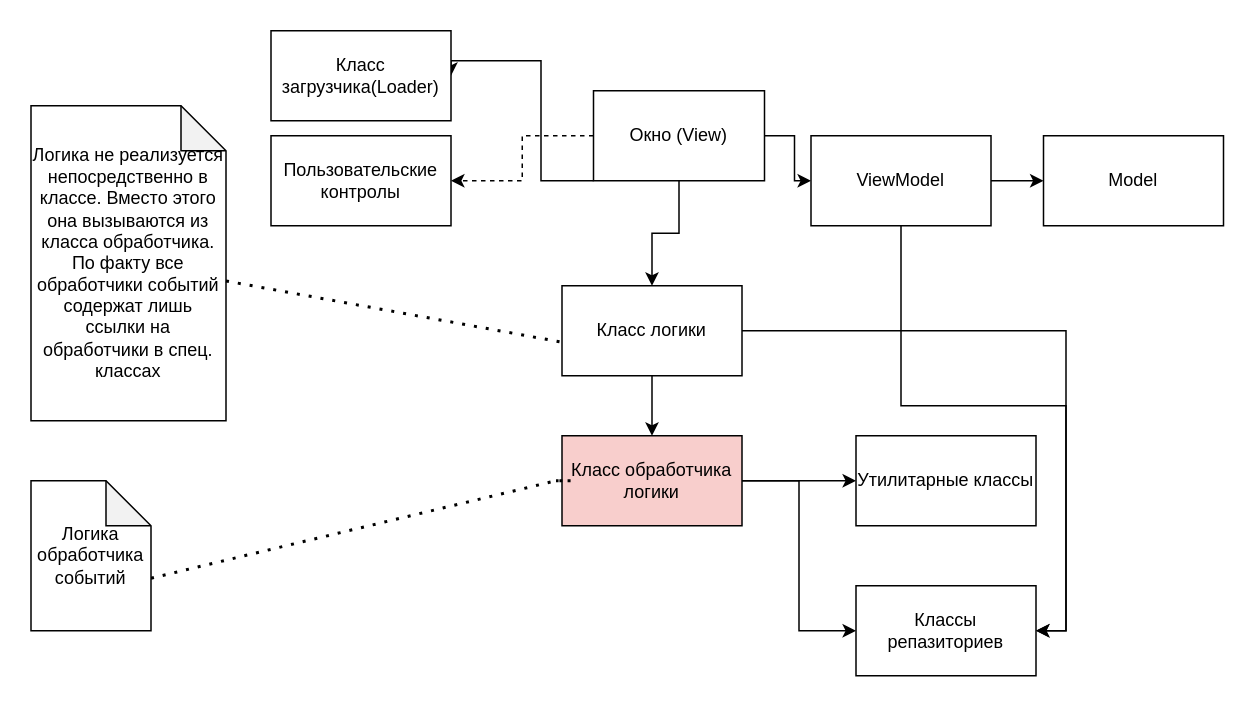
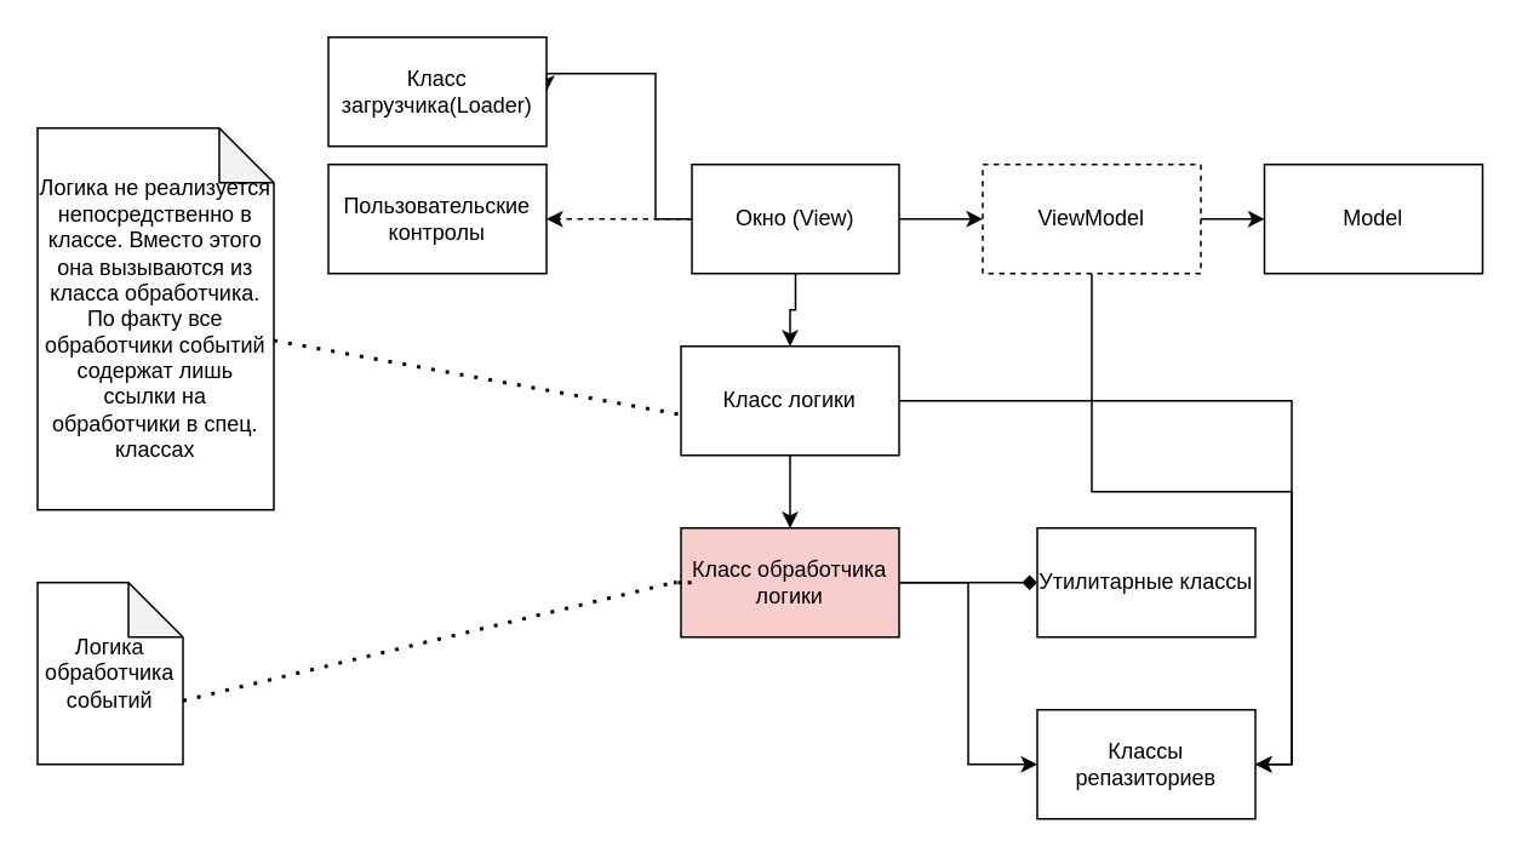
- <mxCell id="6" value="Окно (View)" style="rounded=0;whiteSpace=wrap;html=1;" vertex="1" parent="1"><mxGeometry x="395" y="60" width="114" height="60" as="geometry" /></mxCell>
+ <mxCell id="6" value="Окно (View)" style="rounded=0;whiteSpace=wrap;html=1;" vertex="1" parent="1"><mxGeometry x="380" y="90" width="114" height="60" as="geometry" /></mxCell>
- <mxCell id="9" value="ViewModel" style="rounded=0;whiteSpace=wrap;html=1;" vertex="1" parent="1"><mxGeometry x="540" y="90" width="120" height="60" as="geometry" /></mxCell>
+ <mxCell id="9" value="ViewModel" style="rounded=0;whiteSpace=wrap;html=1;dashed=1;" vertex="1" parent="1"><mxGeometry x="540" y="90" width="120" height="60" as="geometry" /></mxCell>
- <mxCell id="13" style="edgeStyle=orthogonalEdgeStyle;rounded=0;orthogonalLoop=1;jettySize=auto;html=1;entryX=0;entryY=0.5;entryDx=0;entryDy=0;" edge="1" parent="1" source="15" target="21"><mxGeometry relative="1" as="geometry" /></mxCell>
+ <mxCell id="13" style="edgeStyle=orthogonalEdgeStyle;rounded=0;orthogonalLoop=1;jettySize=auto;html=1;entryX=0;entryY=0.5;entryDx=0;entryDy=0;endArrow=diamond;" edge="1" parent="1" source="15" target="21"><mxGeometry relative="1" as="geometry" /></mxCell>
